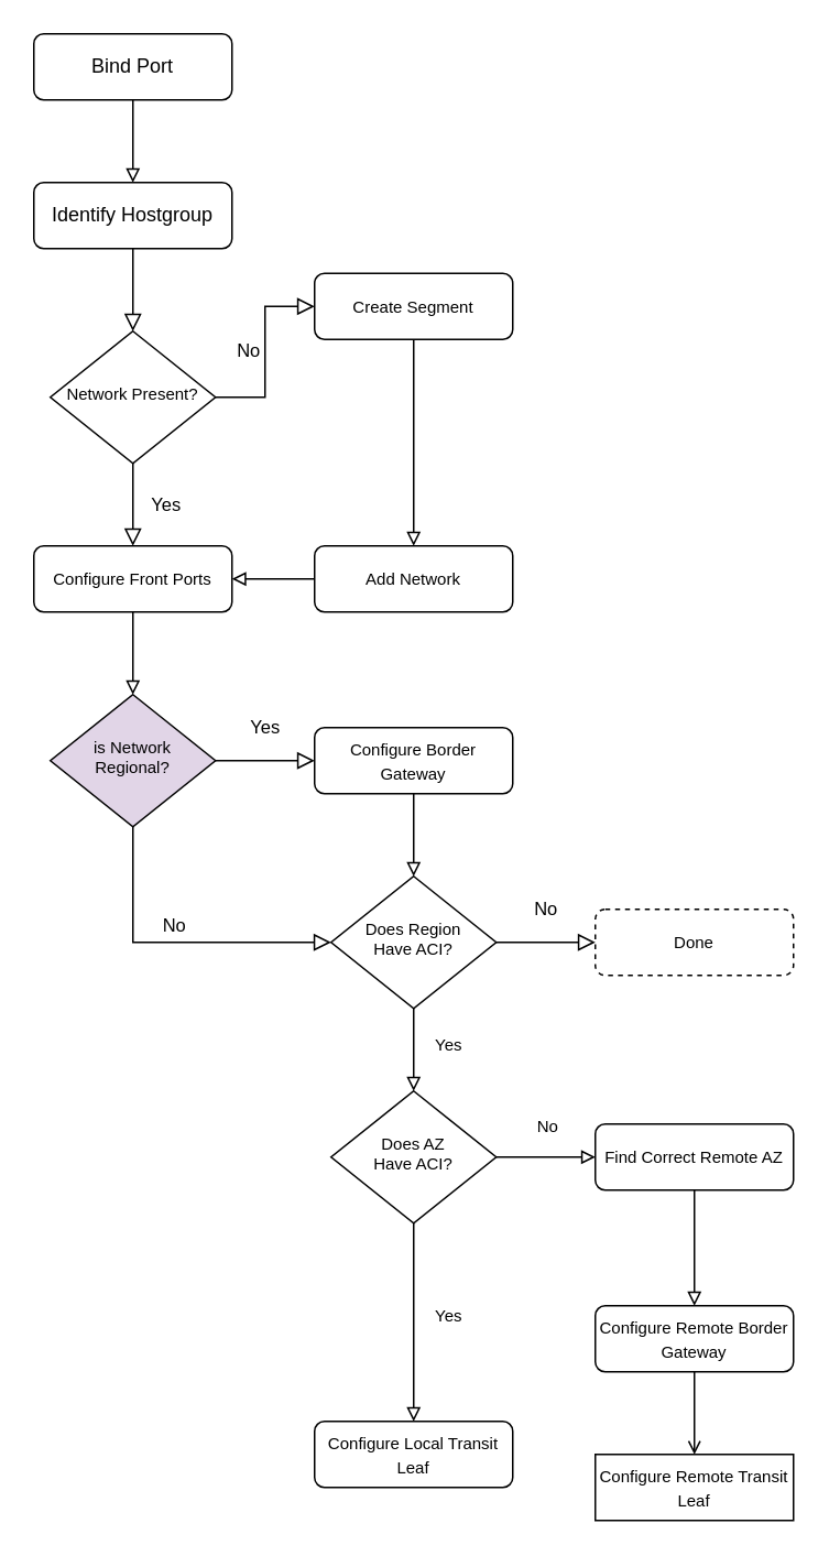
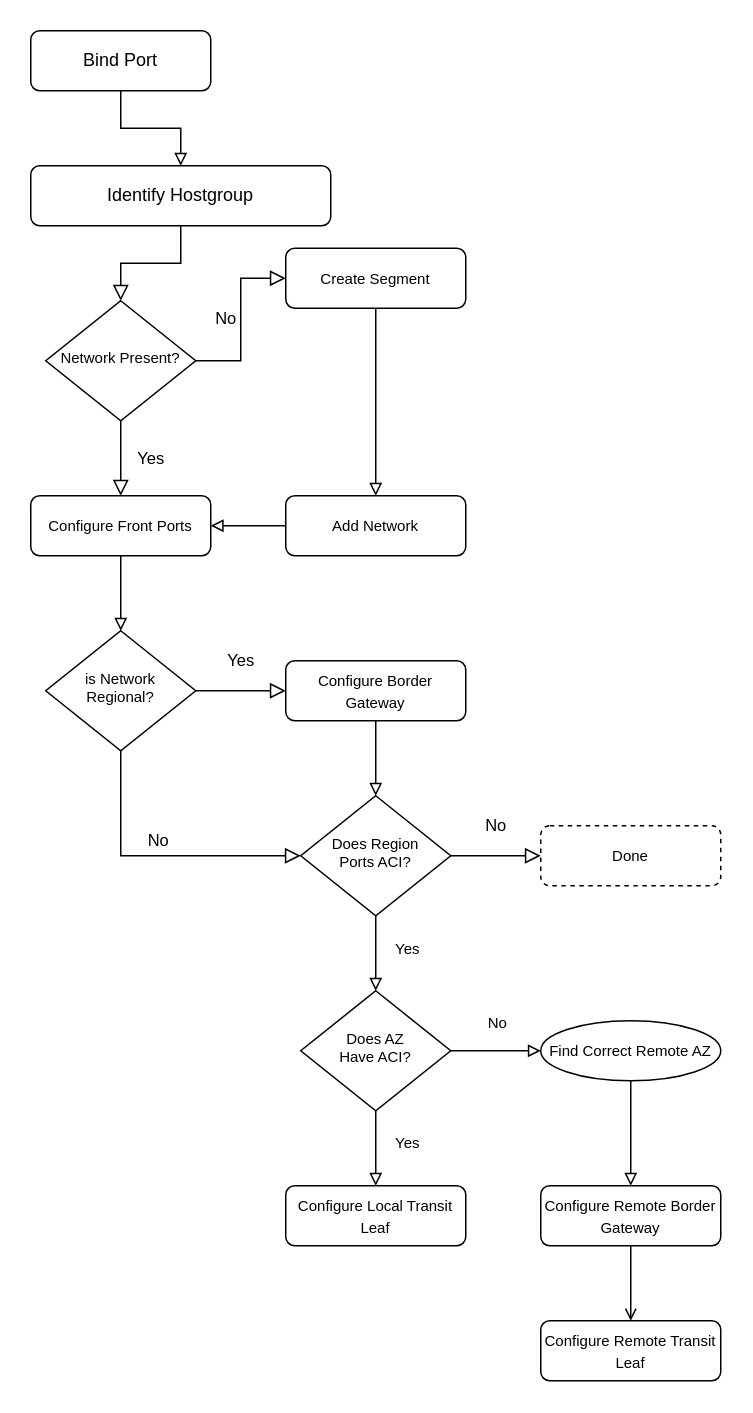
- <mxCell id="3" value="Identify Hostgroup" style="rounded=1;whiteSpace=wrap;html=1;fontSize=12;glass=0;strokeWidth=1;shadow=0;" parent="1" vertex="1"><mxGeometry x="20" y="110" width="120" height="40" as="geometry" /></mxCell>
+ <mxCell id="3" value="Identify Hostgroup" style="rounded=1;whiteSpace=wrap;html=1;fontSize=12;glass=0;strokeWidth=1;shadow=0;" parent="1" vertex="1"><mxGeometry x="20" y="110" width="200" height="40" as="geometry" /></mxCell>
- <mxCell id="13" value="is Network&lt;br&gt;Regional?" style="rhombus;whiteSpace=wrap;html=1;shadow=0;fontFamily=Helvetica;fontSize=10;align=center;strokeWidth=1;spacing=6;spacingTop=-4;fillColor=#e1d5e7;" parent="1" vertex="1"><mxGeometry x="30" y="420" width="100" height="80" as="geometry" /></mxCell>
+ <mxCell id="13" value="is Network&lt;br&gt;Regional?" style="rhombus;whiteSpace=wrap;html=1;shadow=0;fontFamily=Helvetica;fontSize=10;align=center;strokeWidth=1;spacing=6;spacingTop=-4;" parent="1" vertex="1"><mxGeometry x="30" y="420" width="100" height="80" as="geometry" /></mxCell>
- <mxCell id="16" value="Does Region&lt;br&gt;Have ACI?" style="rhombus;whiteSpace=wrap;html=1;shadow=0;fontFamily=Helvetica;fontSize=10;align=center;strokeWidth=1;spacing=6;spacingTop=-4;" parent="1" vertex="1"><mxGeometry x="200" y="530" width="100" height="80" as="geometry" /></mxCell>
+ <mxCell id="16" value="Does Region&lt;br&gt;Ports ACI?" style="rhombus;whiteSpace=wrap;html=1;shadow=0;fontFamily=Helvetica;fontSize=10;align=center;strokeWidth=1;spacing=6;spacingTop=-4;" parent="1" vertex="1"><mxGeometry x="200" y="530" width="100" height="80" as="geometry" /></mxCell>
- <mxCell id="30" value="&lt;span style=&quot;font-size: 10px&quot;&gt;Find Correct Remote AZ&lt;/span&gt;" style="rounded=1;whiteSpace=wrap;html=1;fontSize=12;glass=0;strokeWidth=1;shadow=0;" parent="1" vertex="1"><mxGeometry x="360" y="680" width="120" height="40" as="geometry" /></mxCell>
+ <mxCell id="30" value="&lt;span style=&quot;font-size: 10px&quot;&gt;Find Correct Remote AZ&lt;/span&gt;" style="ellipse;whiteSpace=wrap;html=1;fontSize=12;glass=0;strokeWidth=1;shadow=0;" parent="1" vertex="1"><mxGeometry x="360" y="680" width="120" height="40" as="geometry" /></mxCell>
- <mxCell id="28" value="&lt;span style=&quot;font-size: 10px&quot;&gt;Configure Local Transit Leaf&lt;/span&gt;" style="rounded=1;whiteSpace=wrap;html=1;fontSize=12;glass=0;strokeWidth=1;shadow=0;" parent="1" vertex="1"><mxGeometry x="190" y="860" width="120" height="40" as="geometry" /></mxCell>
+ <mxCell id="28" value="&lt;span style=&quot;font-size: 10px&quot;&gt;Configure Local Transit Leaf&lt;/span&gt;" style="rounded=1;whiteSpace=wrap;html=1;fontSize=12;glass=0;strokeWidth=1;shadow=0;" parent="1" vertex="1"><mxGeometry x="190" y="790" width="120" height="40" as="geometry" /></mxCell>
- <mxCell id="33" value="&lt;span style=&quot;font-size: 10px&quot;&gt;Configure Remote Transit Leaf&lt;/span&gt;" style="whiteSpace=wrap;html=1;fontSize=12;glass=0;strokeWidth=1;shadow=0;rounded=0;" parent="1" vertex="1"><mxGeometry x="360" y="880" width="120" height="40" as="geometry" /></mxCell>
+ <mxCell id="33" value="&lt;span style=&quot;font-size: 10px&quot;&gt;Configure Remote Transit Leaf&lt;/span&gt;" style="rounded=1;whiteSpace=wrap;html=1;fontSize=12;glass=0;strokeWidth=1;shadow=0;" parent="1" vertex="1"><mxGeometry x="360" y="880" width="120" height="40" as="geometry" /></mxCell>
